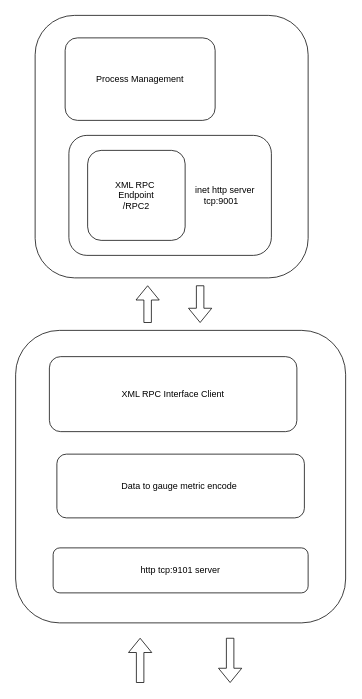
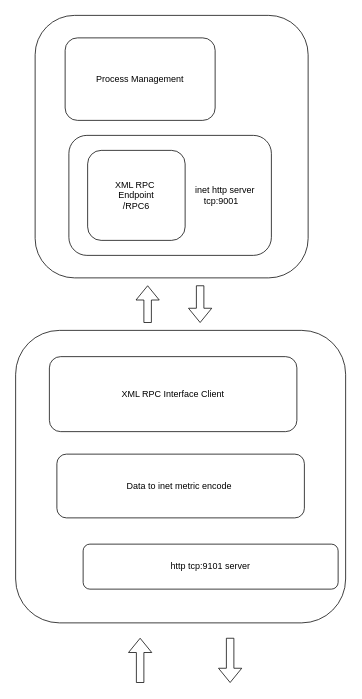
- <mxCell id="5" value="XML RPC&amp;nbsp;&lt;div&gt;Endpoint&lt;/div&gt;&lt;div&gt;/RPC2&lt;/div&gt;" style="rounded=1;whiteSpace=wrap;html=1;" vertex="1" parent="1"><mxGeometry x="116" y="200" width="130" height="120" as="geometry" /></mxCell>
+ <mxCell id="5" value="XML RPC&amp;nbsp;&lt;div&gt;Endpoint&lt;/div&gt;&lt;div&gt;/RPC6&lt;/div&gt;" style="rounded=1;whiteSpace=wrap;html=1;" vertex="1" parent="1"><mxGeometry x="116" y="200" width="130" height="120" as="geometry" /></mxCell>
- <mxCell id="9" value="Data to gauge metric encode&amp;nbsp;" style="rounded=1;whiteSpace=wrap;html=1;" vertex="1" parent="1"><mxGeometry x="75" y="605" width="330" height="85" as="geometry" /></mxCell>
+ <mxCell id="9" value="Data to inet metric encode&amp;nbsp;" style="rounded=1;whiteSpace=wrap;html=1;" vertex="1" parent="1"><mxGeometry x="75" y="605" width="330" height="85" as="geometry" /></mxCell>
- <mxCell id="7" value="http tcp:9101 server" style="rounded=1;whiteSpace=wrap;html=1;" vertex="1" parent="1"><mxGeometry x="70" y="730" width="340" height="60" as="geometry" /></mxCell>
+ <mxCell id="7" value="http tcp:9101 server" style="rounded=1;whiteSpace=wrap;html=1;" vertex="1" parent="1"><mxGeometry x="110" y="725" width="340" height="60" as="geometry" /></mxCell>
